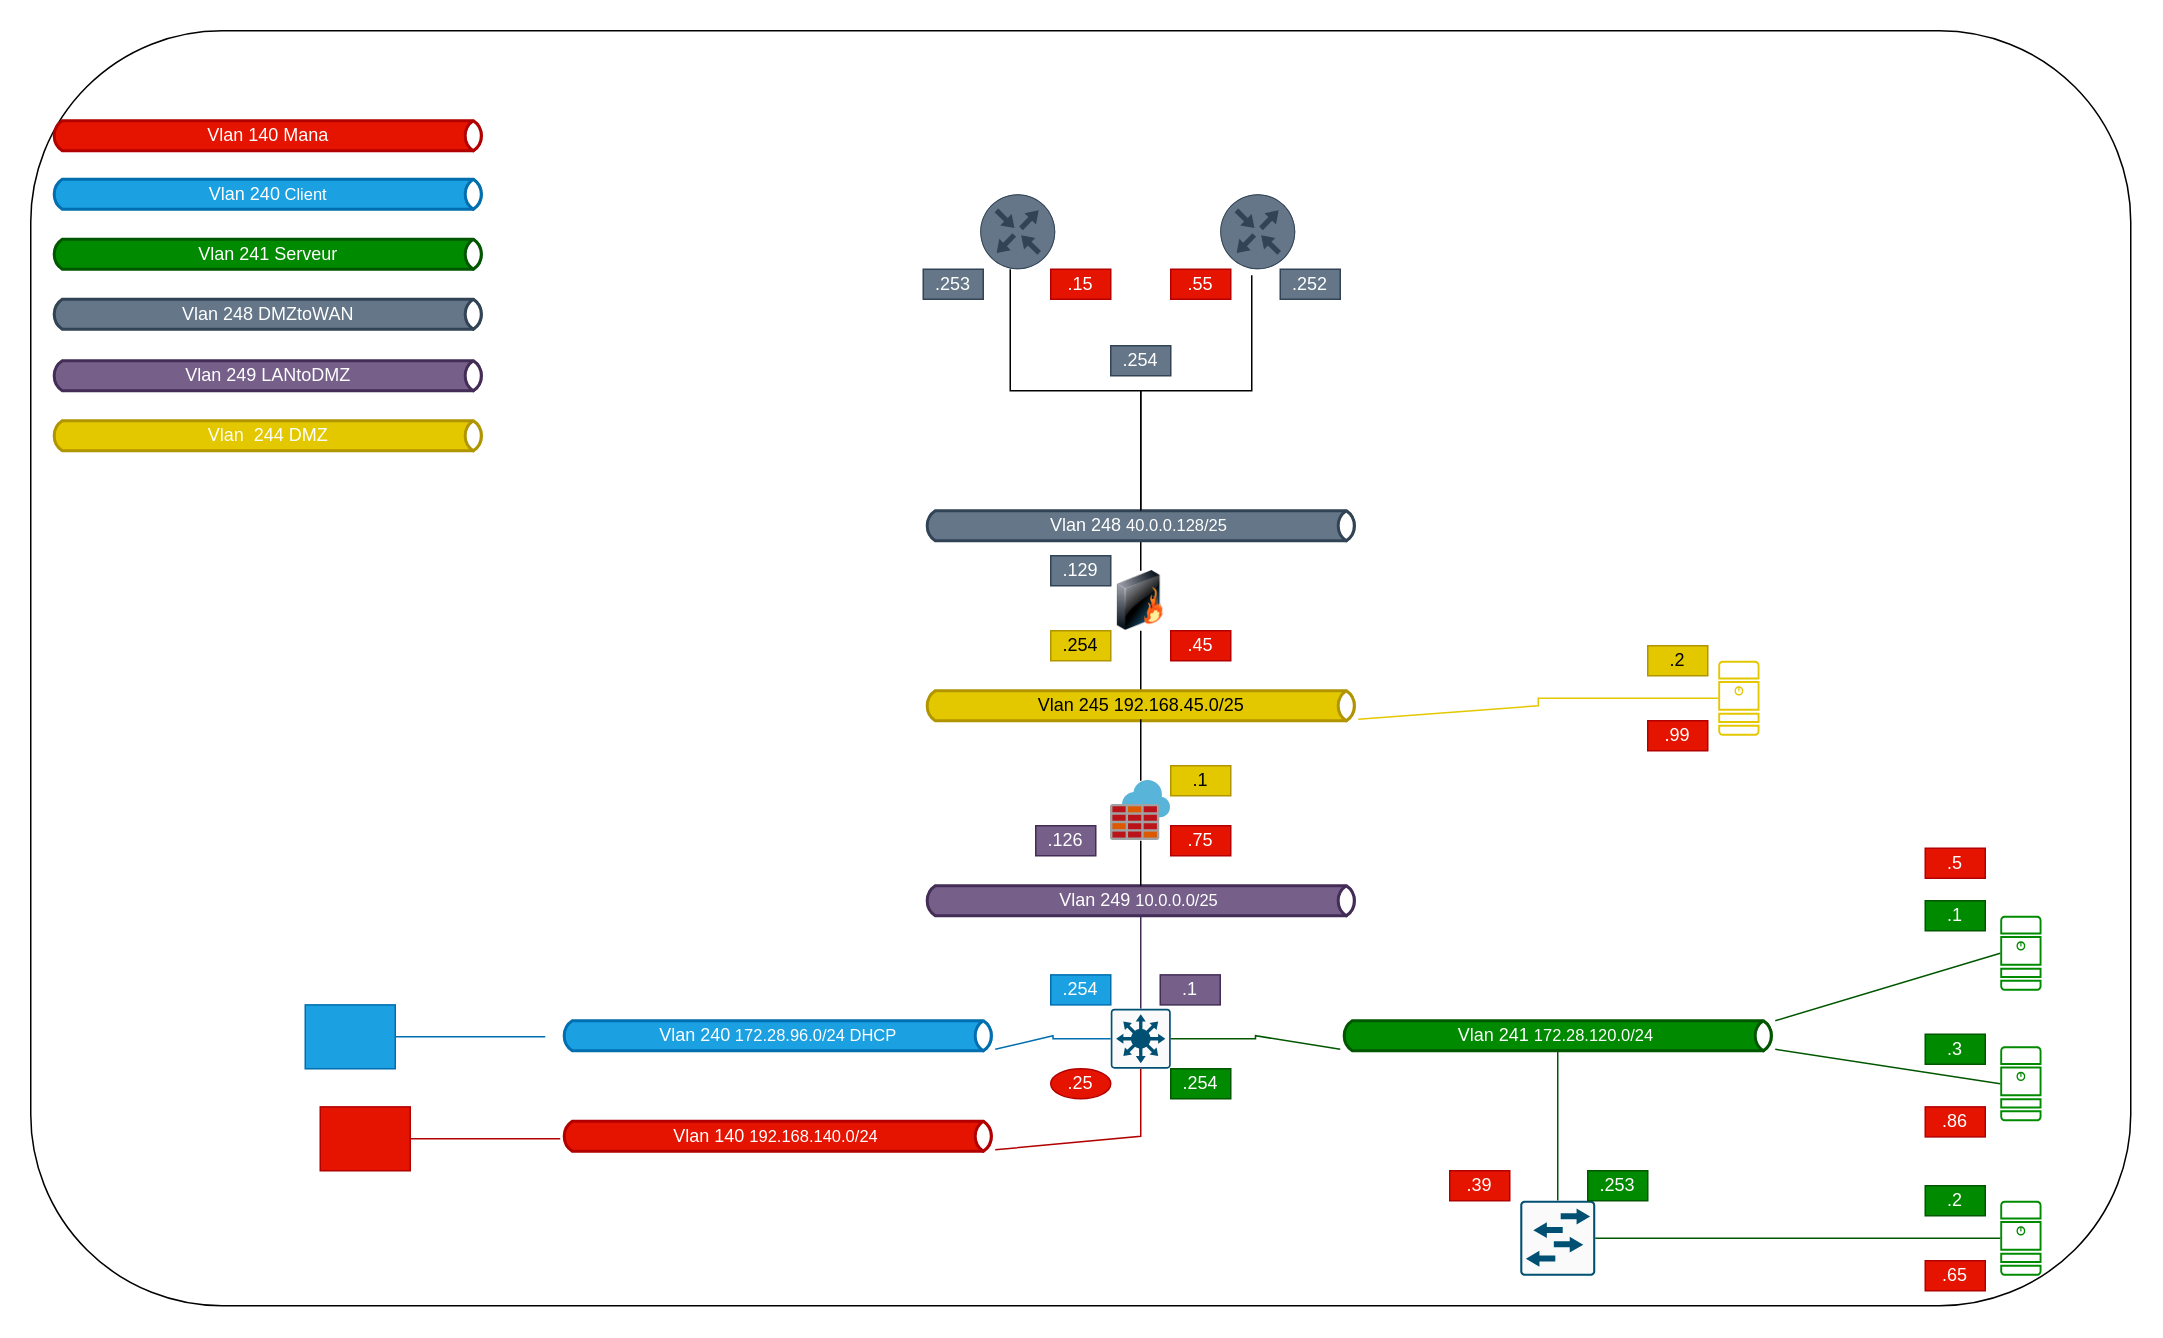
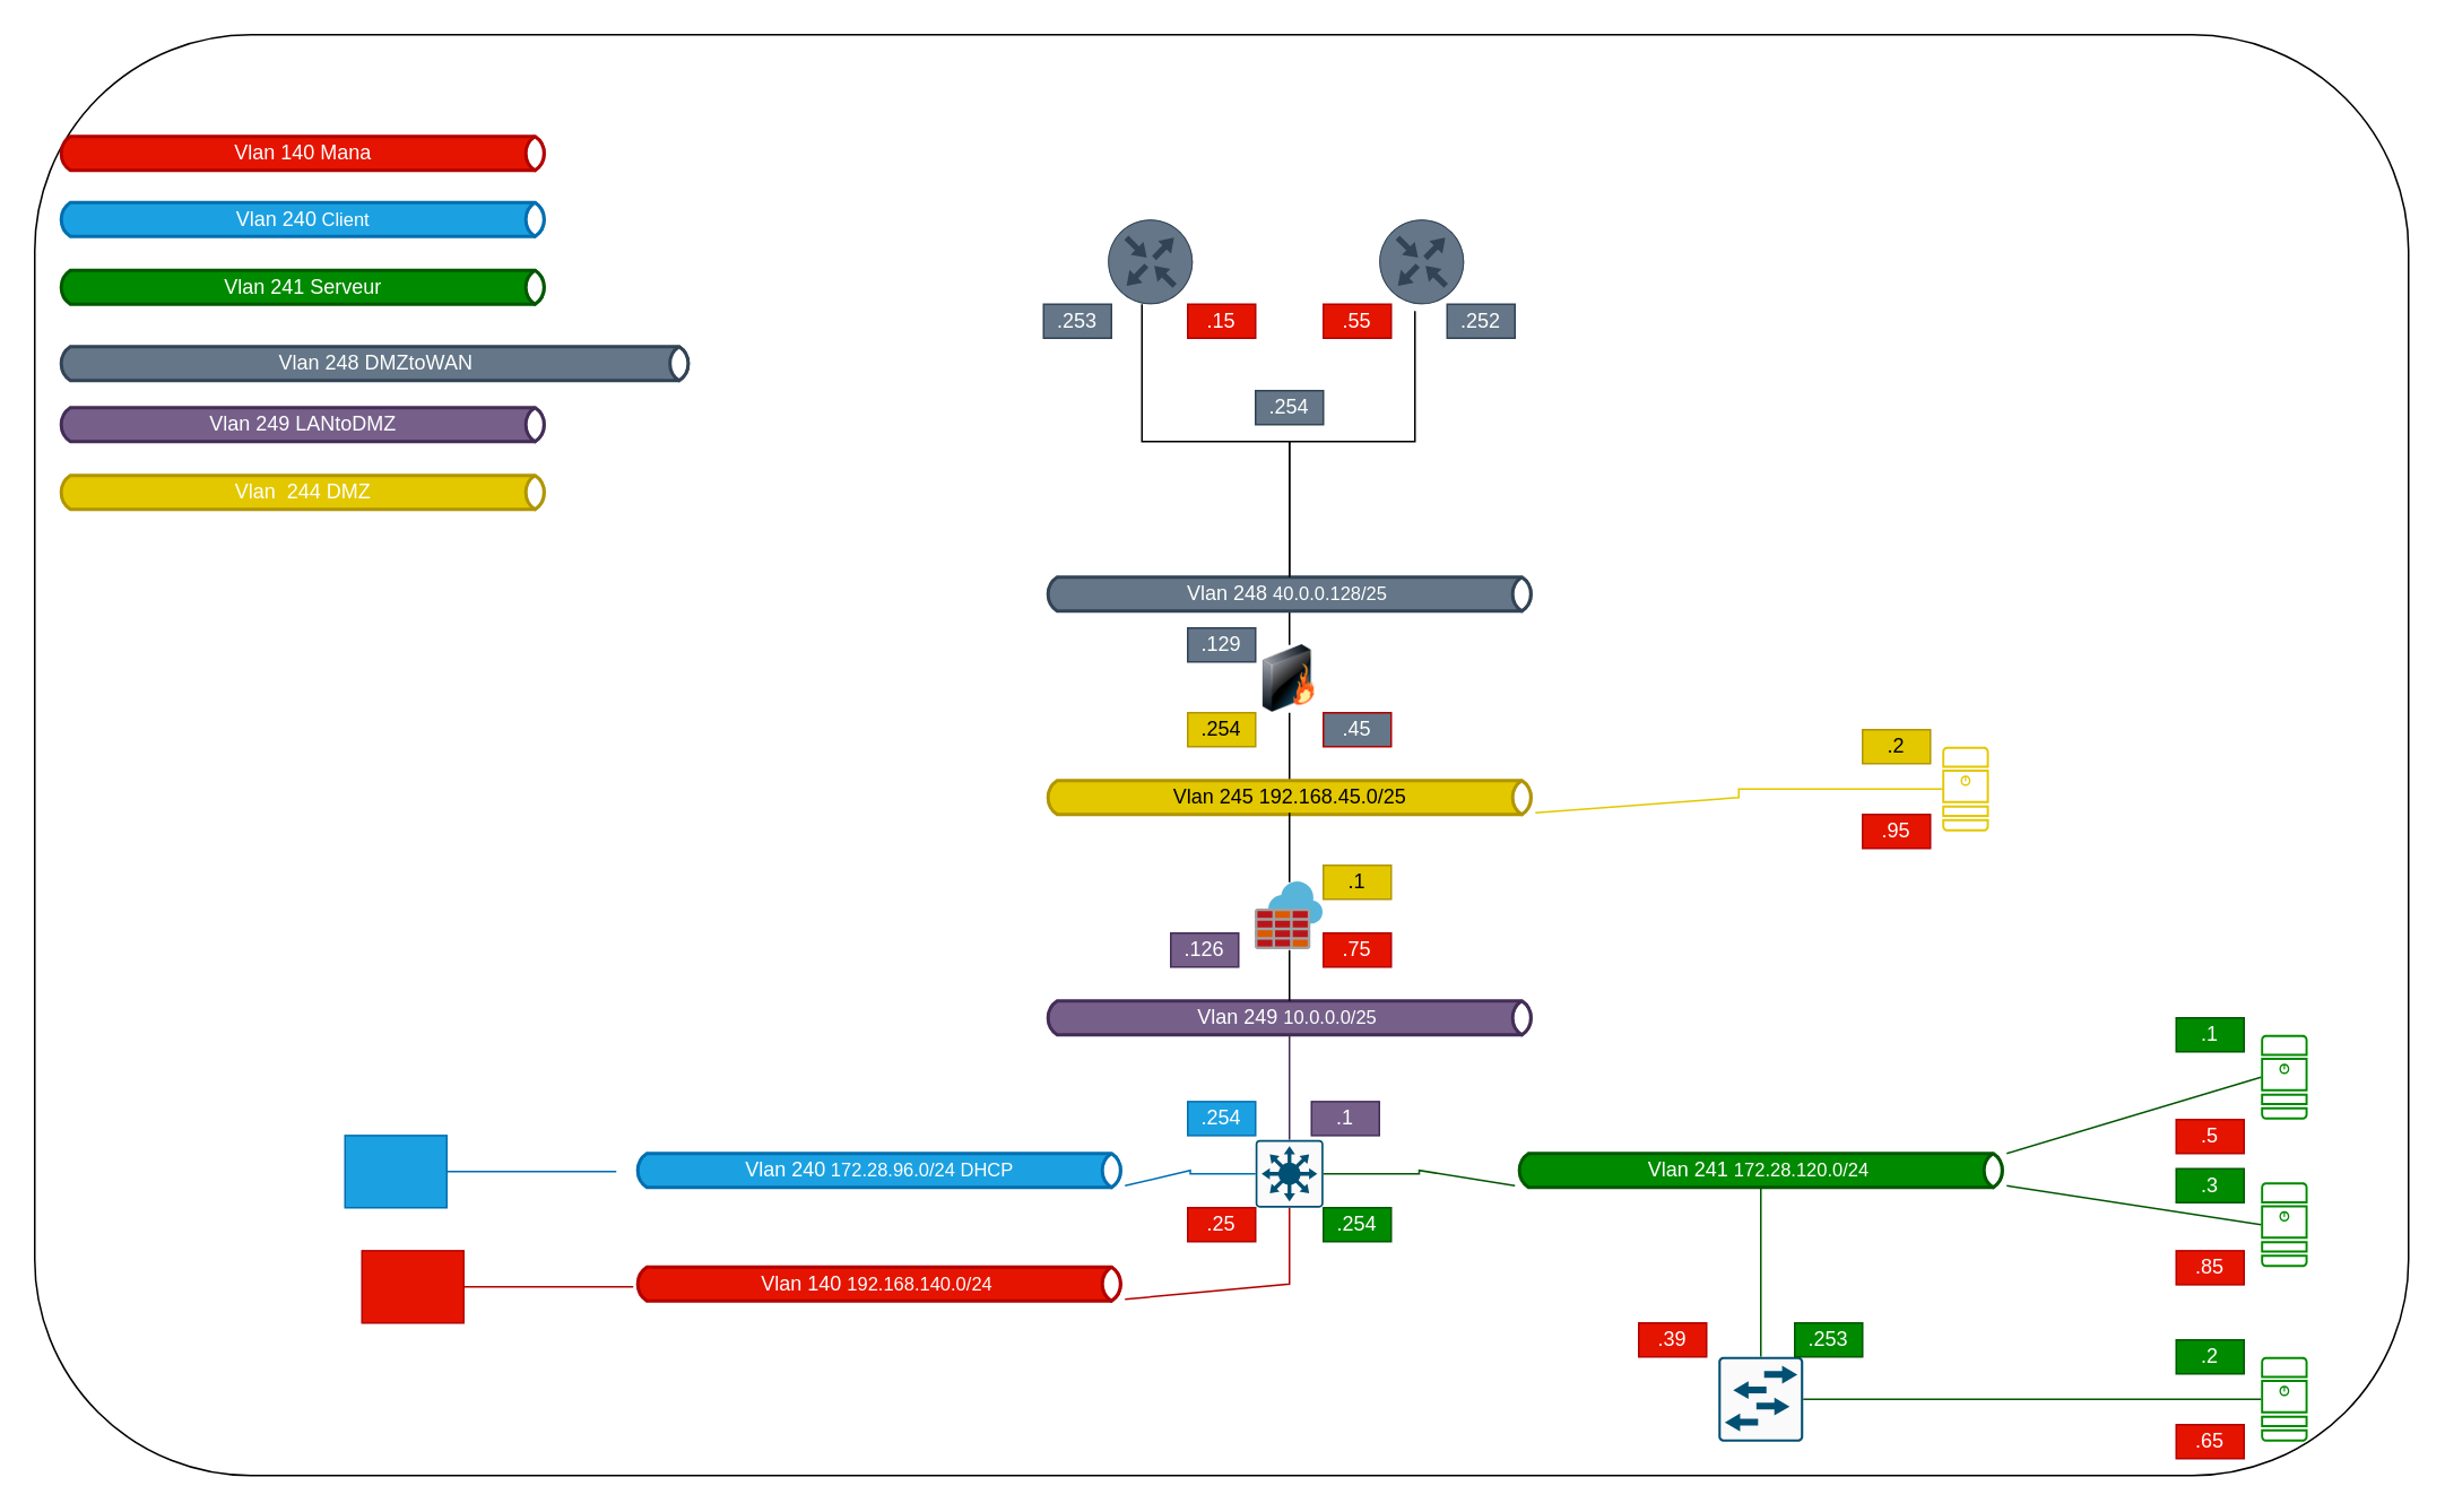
- <mxCell id="51" value="&lt;div data-contents=&quot;true&quot; align=&quot;center&quot;&gt;&lt;div class=&quot;&quot; data-block=&quot;true&quot; data-editor=&quot;eshlh&quot; data-offset-key=&quot;1rqa5-0-0&quot;&gt;&lt;blockquote data-offset-key=&quot;1rqa5-0-0&quot; class=&quot;public-DraftStyleDefault-block public-DraftStyleDefault-ltr&quot;&gt;&lt;span data-offset-key=&quot;1rqa5-0-0&quot;&gt;&lt;/span&gt;Vlan 248 DMZtoWAN&lt;/blockquote&gt;&lt;/div&gt;&lt;/div&gt;" style="html=1;outlineConnect=0;fillColor=#647687;strokeColor=#314354;gradientDirection=north;strokeWidth=2;shape=mxgraph.networks.bus;gradientDirection=north;fontColor=#ffffff;perimeter=backbonePerimeter;backboneSize=20;" parent="1" vertex="1"><mxGeometry x="33" y="199" width="290" height="20" as="geometry" /></mxCell>
+ <mxCell id="51" value="&lt;div data-contents=&quot;true&quot; align=&quot;center&quot;&gt;&lt;div class=&quot;&quot; data-block=&quot;true&quot; data-editor=&quot;eshlh&quot; data-offset-key=&quot;1rqa5-0-0&quot;&gt;&lt;blockquote data-offset-key=&quot;1rqa5-0-0&quot; class=&quot;public-DraftStyleDefault-block public-DraftStyleDefault-ltr&quot;&gt;&lt;span data-offset-key=&quot;1rqa5-0-0&quot;&gt;&lt;/span&gt;Vlan 248 DMZtoWAN&lt;/blockquote&gt;&lt;/div&gt;&lt;/div&gt;" style="html=1;outlineConnect=0;fillColor=#647687;strokeColor=#314354;gradientDirection=north;strokeWidth=2;shape=mxgraph.networks.bus;gradientDirection=north;fontColor=#ffffff;perimeter=backbonePerimeter;backboneSize=20;" parent="1" vertex="1"><mxGeometry x="33" y="199" width="375" height="30" as="geometry" /></mxCell>
- <mxCell id="47" value=".45" style="rounded=0;whiteSpace=wrap;html=1;fillColor=#e51400;fontColor=#ffffff;strokeColor=#B20000;" parent="1" vertex="1"><mxGeometry x="780" width="40" height="20" as="geometry" y="420" /></mxCell>
+ <mxCell id="47" value=".45" style="rounded=0;whiteSpace=wrap;html=1;fillColor=#647687;fontColor=#ffffff;strokeColor=#B20000;" parent="1" vertex="1"><mxGeometry x="780" width="40" height="20" as="geometry" y="420" /></mxCell>
- <mxCell id="68" value=".99" style="rounded=0;whiteSpace=wrap;html=1;fillColor=#e51400;fontColor=#ffffff;strokeColor=#B20000;" vertex="1" parent="1"><mxGeometry x="1098" y="480" width="40" height="20" as="geometry" /></mxCell>
+ <mxCell id="68" value=".95" style="rounded=0;whiteSpace=wrap;html=1;fillColor=#e51400;fontColor=#ffffff;strokeColor=#B20000;" vertex="1" parent="1"><mxGeometry x="1098" y="480" width="40" height="20" as="geometry" /></mxCell>
- <mxCell id="44" value=".5" style="rounded=0;whiteSpace=wrap;html=1;fillColor=#e51400;fontColor=#ffffff;strokeColor=#B20000;" parent="1" vertex="1"><mxGeometry x="1283" y="565" width="40" height="20" as="geometry" /></mxCell>
+ <mxCell id="44" value=".5" style="rounded=0;whiteSpace=wrap;html=1;fillColor=#e51400;fontColor=#ffffff;strokeColor=#B20000;" parent="1" vertex="1"><mxGeometry x="1283" y="660" width="40" height="20" as="geometry" /></mxCell>
- <mxCell id="32" value=".25" style="ellipse;whiteSpace=wrap;html=1;fillColor=#e51400;fontColor=#ffffff;strokeColor=#B20000;" parent="1" vertex="1"><mxGeometry x="700" y="712" width="40" height="20" as="geometry" /></mxCell>
+ <mxCell id="32" value=".25" style="rounded=0;whiteSpace=wrap;html=1;fillColor=#e51400;fontColor=#ffffff;strokeColor=#B20000;" parent="1" vertex="1"><mxGeometry x="700" y="712" width="40" height="20" as="geometry" /></mxCell>
- <mxCell id="62" value=".86" style="rounded=0;whiteSpace=wrap;html=1;fillColor=#e51400;fontColor=#ffffff;strokeColor=#B20000;" vertex="1" parent="1"><mxGeometry x="1283" y="737.42" width="40" height="20" as="geometry" /></mxCell>
+ <mxCell id="62" value=".85" style="rounded=0;whiteSpace=wrap;html=1;fillColor=#e51400;fontColor=#ffffff;strokeColor=#B20000;" vertex="1" parent="1"><mxGeometry x="1283" y="737.42" width="40" height="20" as="geometry" /></mxCell>
